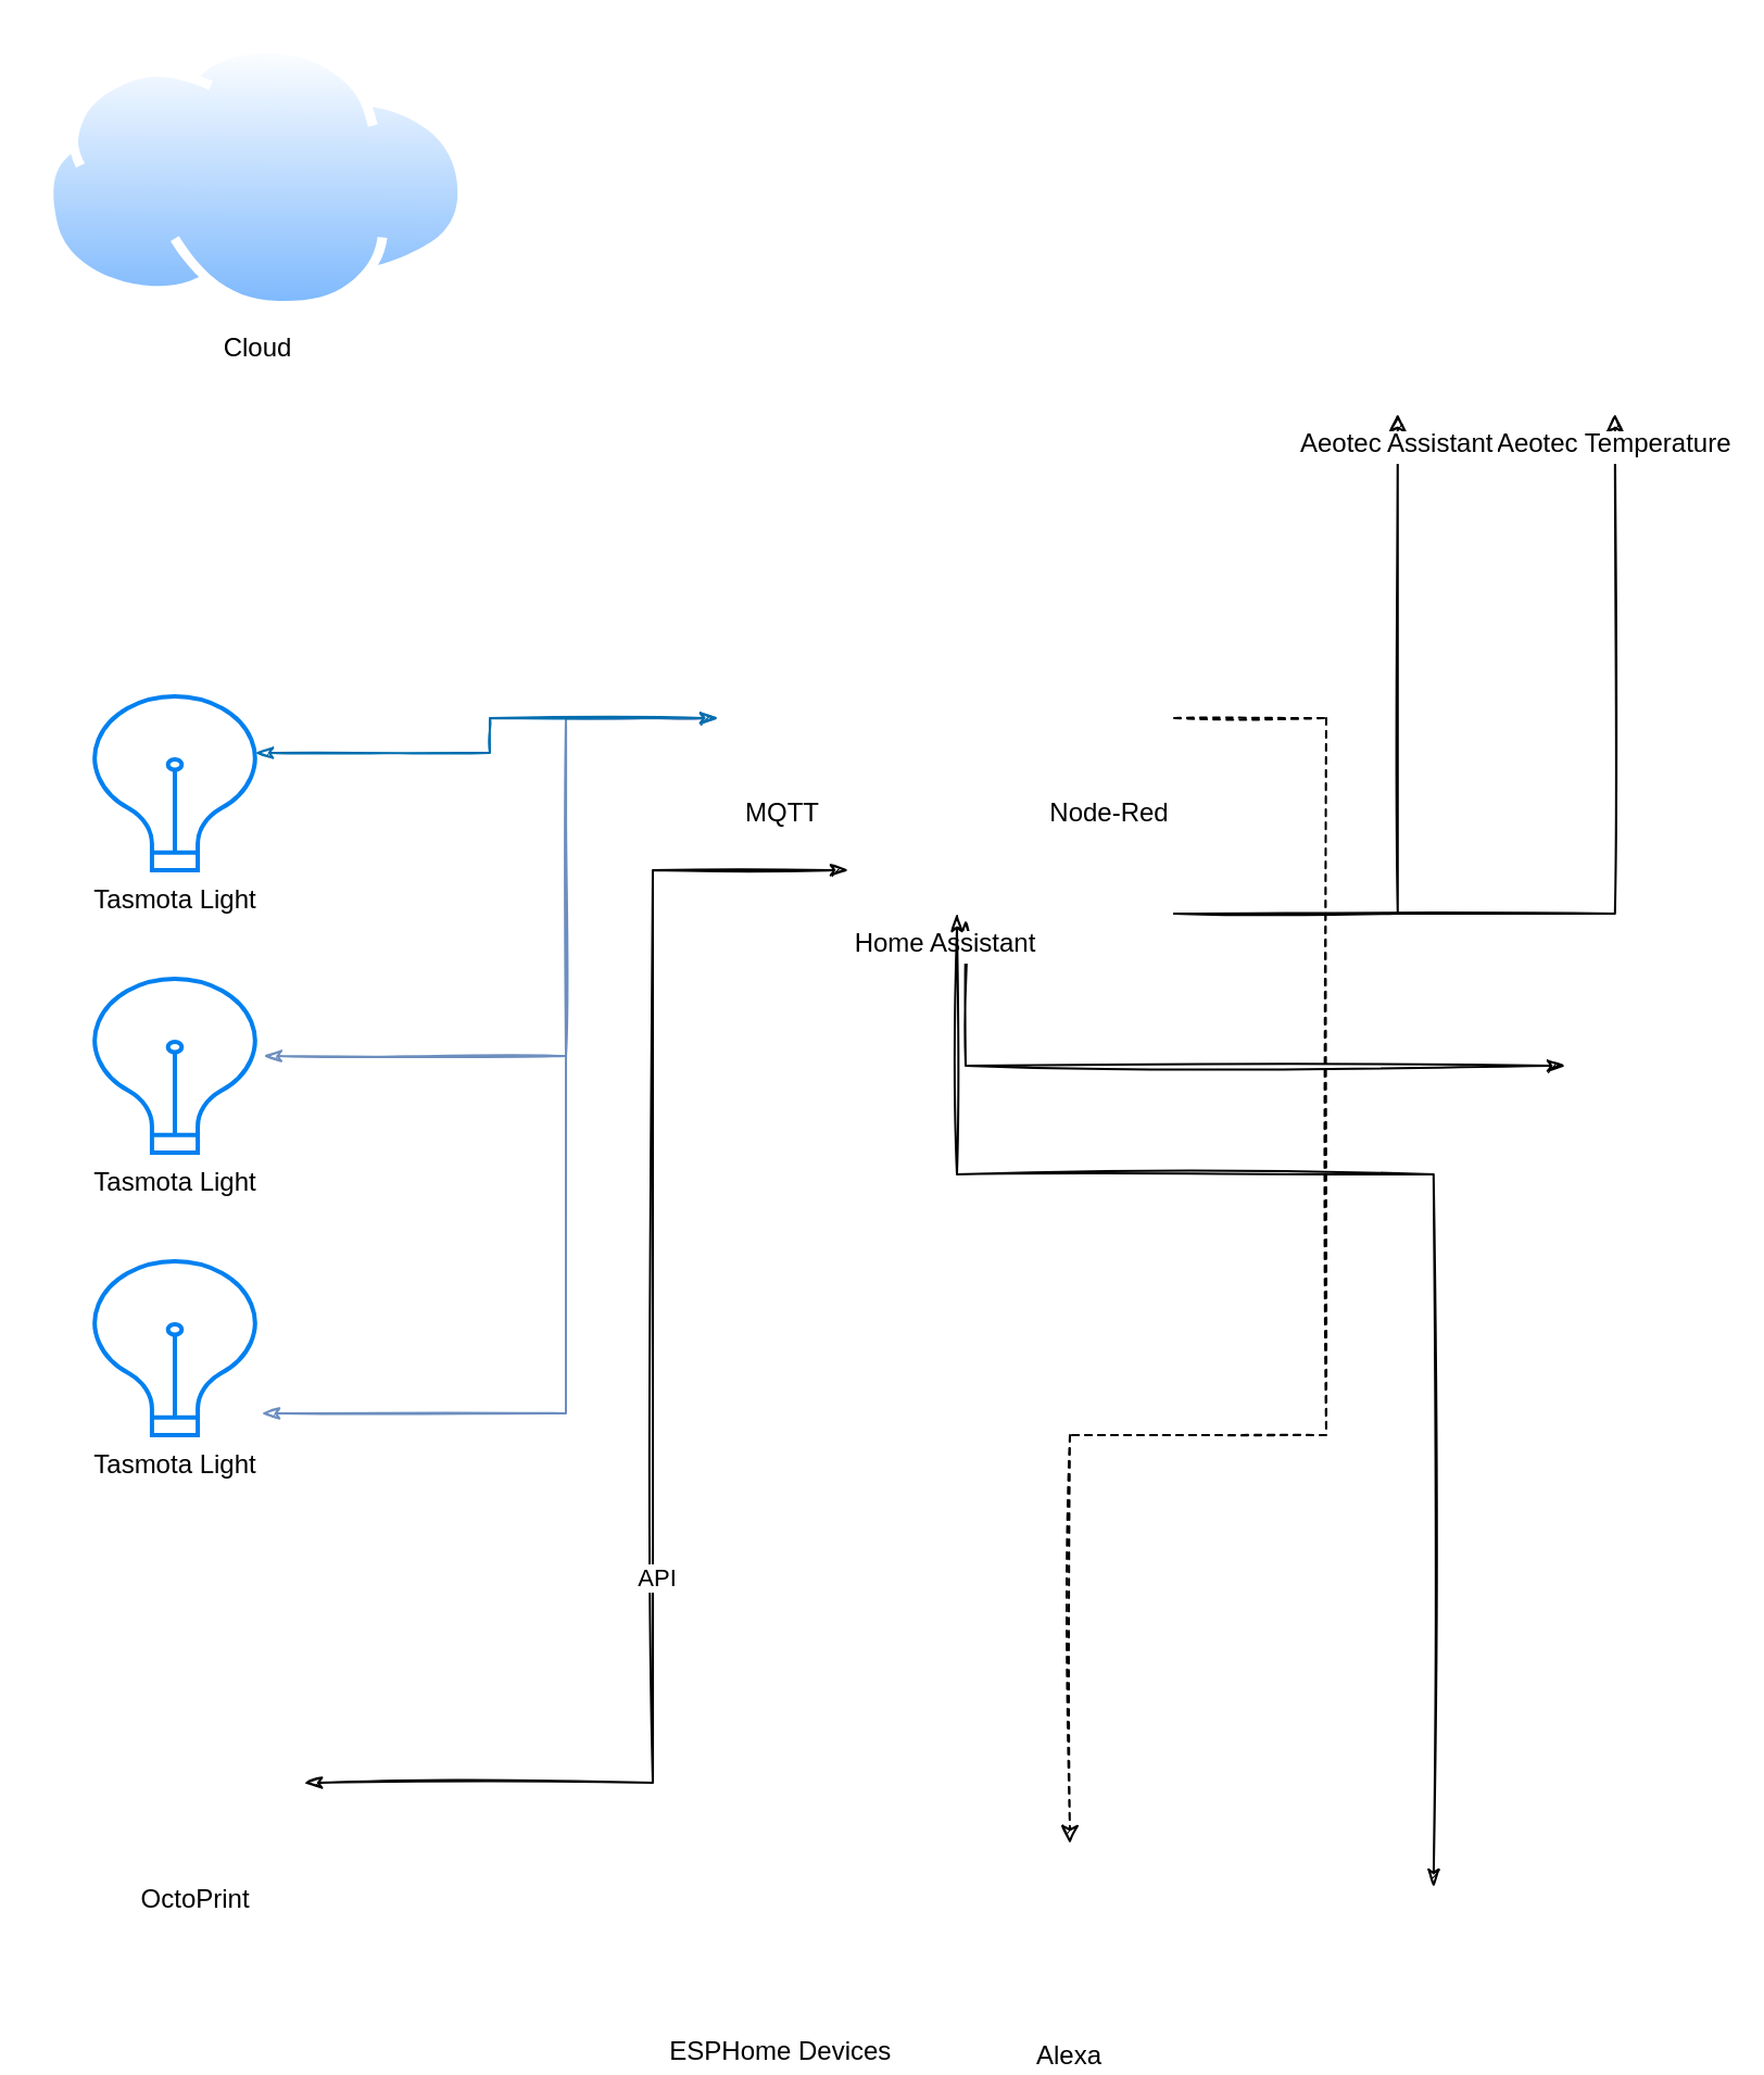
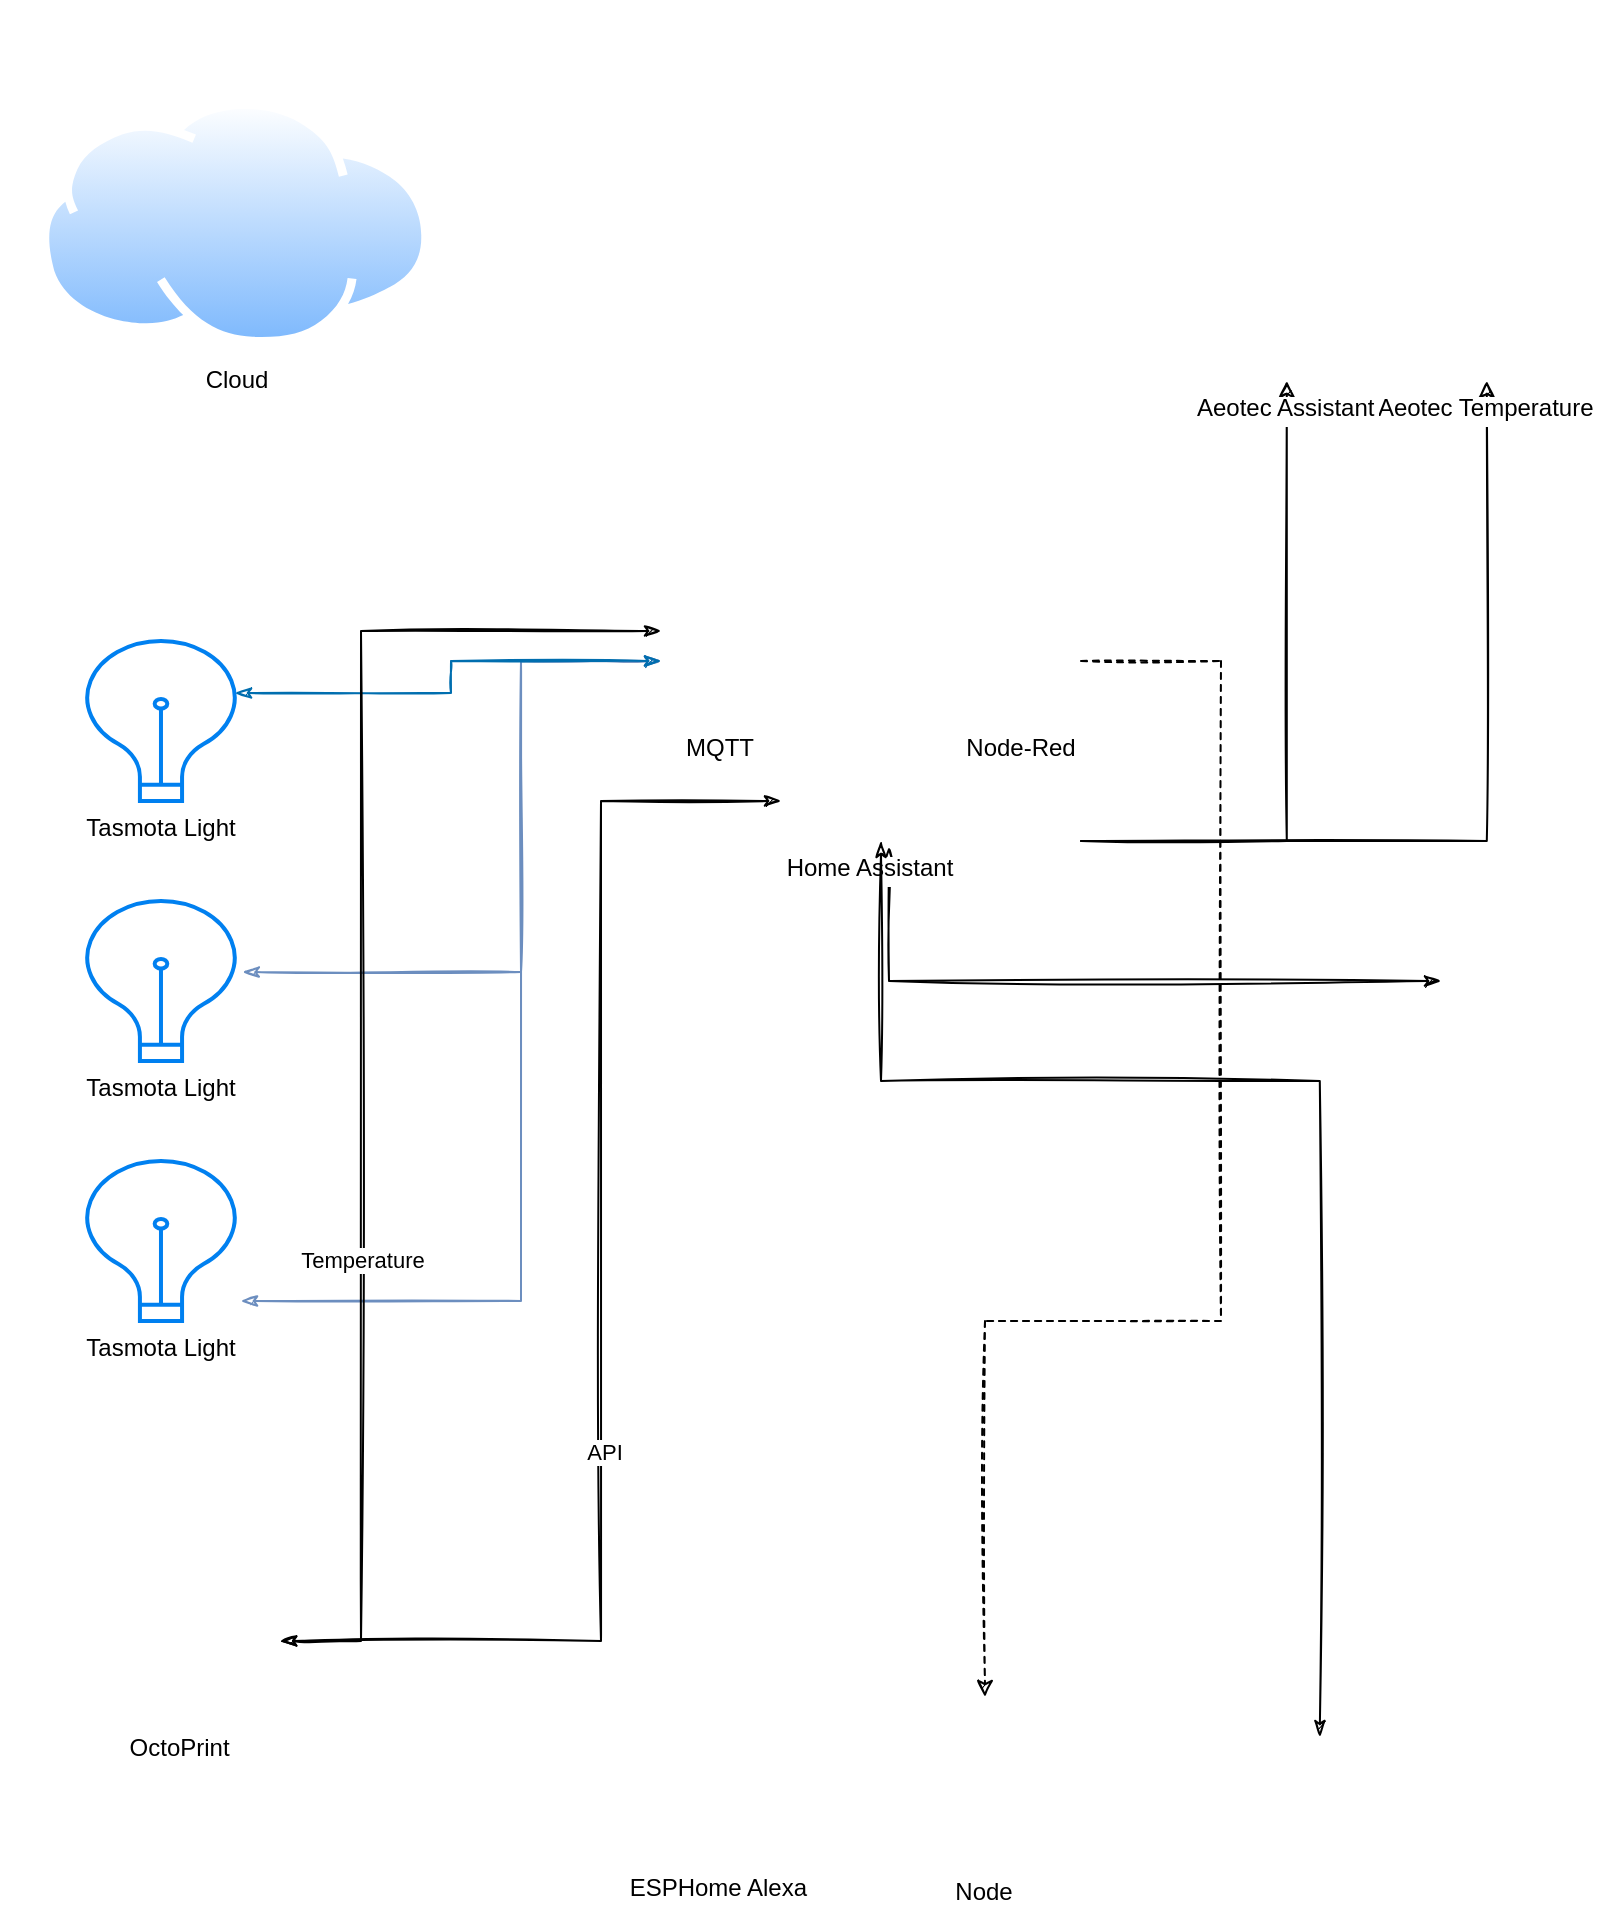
- <mxCell id="18" value="Cloud" style="aspect=fixed;perimeter=ellipsePerimeter;html=1;align=center;shadow=0;dashed=0;spacingTop=3;image;image=img/lib/active_directory/internet_cloud.svg;" vertex="1" parent="1"><mxGeometry x="20" y="20" width="195.24" height="123" as="geometry" /></mxCell>
+ <mxCell id="18" value="Cloud" style="aspect=fixed;perimeter=ellipsePerimeter;html=1;align=center;shadow=0;dashed=0;spacingTop=3;image;image=img/lib/active_directory/internet_cloud.svg;" vertex="1" parent="1"><mxGeometry x="20" y="50" width="195.24" height="123" as="geometry" /></mxCell>
+ <mxCell id="21" style="edgeStyle=orthogonalEdgeStyle;rounded=0;sketch=1;jumpStyle=none;orthogonalLoop=1;jettySize=auto;html=1;exitX=1;exitY=0.5;exitDx=0;exitDy=0;entryX=0;entryY=0.25;entryDx=0;entryDy=0;shadow=0;startArrow=classicThin;startFill=1;endArrow=classicThin;endFill=1;elbow=vertical;" edge="1" parent="1" source="25" target="9"><mxGeometry relative="1" as="geometry"><Array as="points"><mxPoint x="180" y="820" /><mxPoint x="180" y="315" /></Array></mxGeometry></mxCell>
+ <mxCell id="22" value="Temperature" style="edgeLabel;html=1;align=center;verticalAlign=middle;resizable=0;points=[];" vertex="1" connectable="0" parent="21"><mxGeometry x="-0.335" relative="1" as="geometry"><mxPoint as="offset" /></mxGeometry></mxCell>
- <mxCell id="10" value="ESPHome Devices" style="shape=image;verticalLabelPosition=bottom;labelBackgroundColor=#ffffff;verticalAlign=top;aspect=fixed;imageAspect=0;image=https://cyberjunky.nl/content/images/size/w300/2019/01/esphomelogo.png;sketch=1;rounded=0;imageBackground=none;" parent="1" vertex="1"><mxGeometry x="310" y="850" width="98.34" height="80" as="geometry" /></mxCell>
+ <mxCell id="10" value="ESPHome Alexa" style="shape=image;verticalLabelPosition=bottom;labelBackgroundColor=#ffffff;verticalAlign=top;aspect=fixed;imageAspect=0;image=https://cyberjunky.nl/content/images/size/w300/2019/01/esphomelogo.png;sketch=1;rounded=0;imageBackground=none;" parent="1" vertex="1"><mxGeometry x="310" y="850" width="98.34" height="80" as="geometry" /></mxCell>
- <mxCell id="20" value="Alexa" style="shape=image;verticalLabelPosition=bottom;labelBackgroundColor=#ffffff;verticalAlign=top;aspect=fixed;imageAspect=0;image=https://newsforkids.net/wp-content/uploads/2018/05/amazon-alexa-app-logo-500x500.png;" vertex="1" parent="1"><mxGeometry x="450" y="848" width="84" height="84" as="geometry" /></mxCell>
+ <mxCell id="20" value="Node" style="shape=image;verticalLabelPosition=bottom;labelBackgroundColor=#ffffff;verticalAlign=top;aspect=fixed;imageAspect=0;image=https://newsforkids.net/wp-content/uploads/2018/05/amazon-alexa-app-logo-500x500.png;" vertex="1" parent="1"><mxGeometry x="450" y="848" width="84" height="84" as="geometry" /></mxCell>
